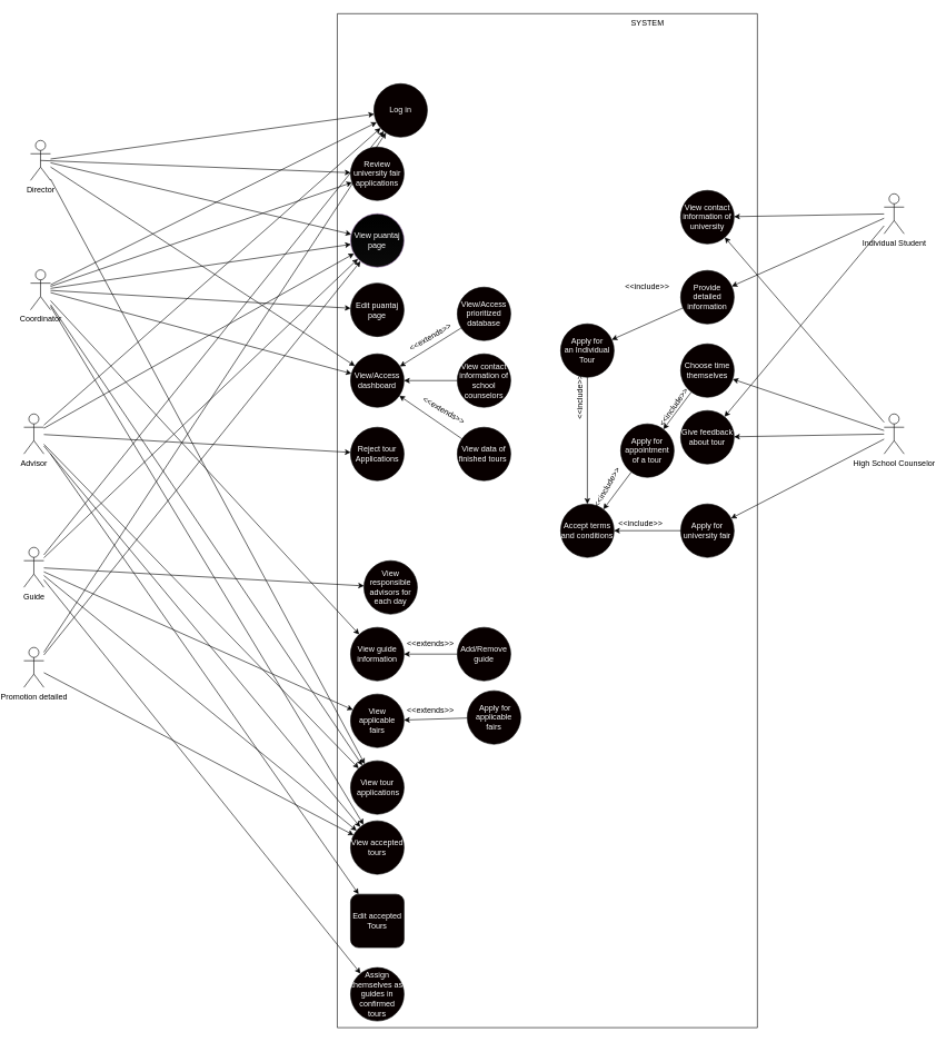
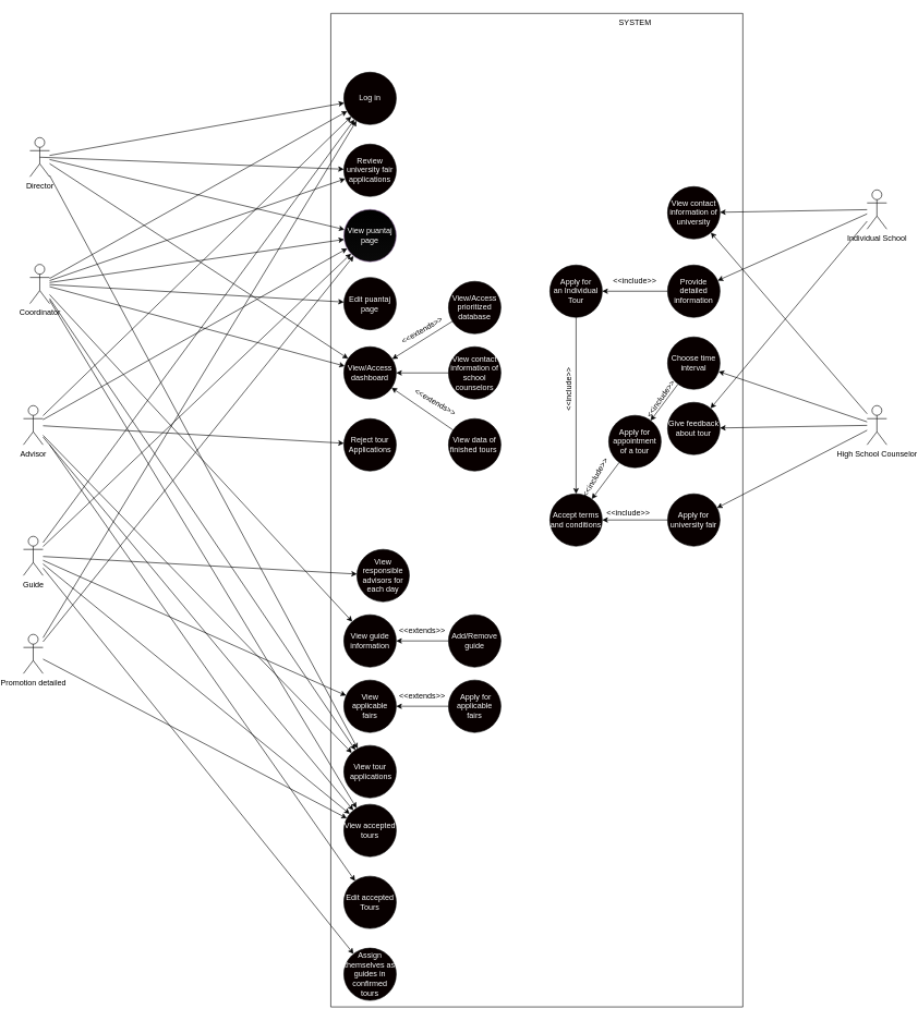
- <mxCell id="77" value="&lt;font color=&quot;#fcfcfc&quot;&gt;Log in&lt;/font&gt;" style="ellipse;whiteSpace=wrap;html=1;aspect=fixed;fillColor=#080000;" vertex="1" parent="39"><mxGeometry x="55" y="105" width="80" height="80" as="geometry" /></mxCell>
+ <mxCell id="77" value="&lt;font color=&quot;#fcfcfc&quot;&gt;Log in&lt;/font&gt;" style="ellipse;whiteSpace=wrap;html=1;aspect=fixed;fillColor=#080000;" vertex="1" parent="39"><mxGeometry x="20" y="90" width="80" height="80" as="geometry" /></mxCell>
- <mxCell id="3" value="Individual Student" style="shape=umlActor;verticalLabelPosition=bottom;verticalAlign=top;html=1;outlineConnect=0;" vertex="1" parent="1"><mxGeometry x="1310" y="290" width="30" height="60" as="geometry" /></mxCell>
+ <mxCell id="3" value="Individual School" style="shape=umlActor;verticalLabelPosition=bottom;verticalAlign=top;html=1;outlineConnect=0;" vertex="1" parent="1"><mxGeometry x="1310" y="290" width="30" height="60" as="geometry" /></mxCell>
- <mxCell id="45" value="&lt;font color=&quot;#fcfcfc&quot;&gt;Apply for an&lt;/font&gt;&lt;span style=&quot;color: rgb(252, 252, 252); background-color: initial;&quot;&gt;&amp;nbsp;Individual Tour&lt;/span&gt;" style="ellipse;whiteSpace=wrap;html=1;aspect=fixed;fillColor=#080000;" vertex="1" parent="39"><mxGeometry x="335" y="465" width="80" height="80" as="geometry" /></mxCell>
+ <mxCell id="45" value="&lt;font color=&quot;#fcfcfc&quot;&gt;Apply for an&lt;/font&gt;&lt;span style=&quot;color: rgb(252, 252, 252); background-color: initial;&quot;&gt;&amp;nbsp;Individual Tour&lt;/span&gt;" style="ellipse;whiteSpace=wrap;html=1;aspect=fixed;fillColor=#080000;" vertex="1" parent="39"><mxGeometry x="335" y="385" width="80" height="80" as="geometry" /></mxCell>
- <mxCell id="44" value="&lt;font color=&quot;#fcfcfc&quot;&gt;Choose time themselves&lt;/font&gt;" style="ellipse;whiteSpace=wrap;html=1;aspect=fixed;fillColor=#080000;" vertex="1" parent="39"><mxGeometry x="515" y="495" width="80" height="80" as="geometry" /></mxCell>
+ <mxCell id="44" value="&lt;font color=&quot;#fcfcfc&quot;&gt;Choose time interval&lt;/font&gt;" style="ellipse;whiteSpace=wrap;html=1;aspect=fixed;fillColor=#080000;" vertex="1" parent="39"><mxGeometry x="515" y="495" width="80" height="80" as="geometry" /></mxCell>
- <mxCell id="66" value="&lt;font color=&quot;#fcfcfc&quot;&gt;&amp;nbsp;Apply for applicable fairs&lt;/font&gt;" style="ellipse;whiteSpace=wrap;html=1;aspect=fixed;fillColor=#080000;" vertex="1" parent="39"><mxGeometry x="195" y="1015" width="80" height="80" as="geometry" /></mxCell>
+ <mxCell id="66" value="&lt;font color=&quot;#fcfcfc&quot;&gt;&amp;nbsp;Apply for applicable fairs&lt;/font&gt;" style="ellipse;whiteSpace=wrap;html=1;aspect=fixed;fillColor=#080000;" vertex="1" parent="39"><mxGeometry x="180" y="1020" width="80" height="80" as="geometry" /></mxCell>
- <mxCell id="63" value="&lt;font color=&quot;#fcfcfc&quot;&gt;Edit accepted Tours&lt;/font&gt;" style="whiteSpace=wrap;html=1;aspect=fixed;fillColor=#080000;rounded=1;" vertex="1" parent="39"><mxGeometry x="20" y="1320" width="80" height="80" as="geometry" /></mxCell>
+ <mxCell id="63" value="&lt;font color=&quot;#fcfcfc&quot;&gt;Edit accepted Tours&lt;/font&gt;" style="ellipse;whiteSpace=wrap;html=1;aspect=fixed;fillColor=#080000;" vertex="1" parent="39"><mxGeometry x="20" y="1320" width="80" height="80" as="geometry" /></mxCell>
